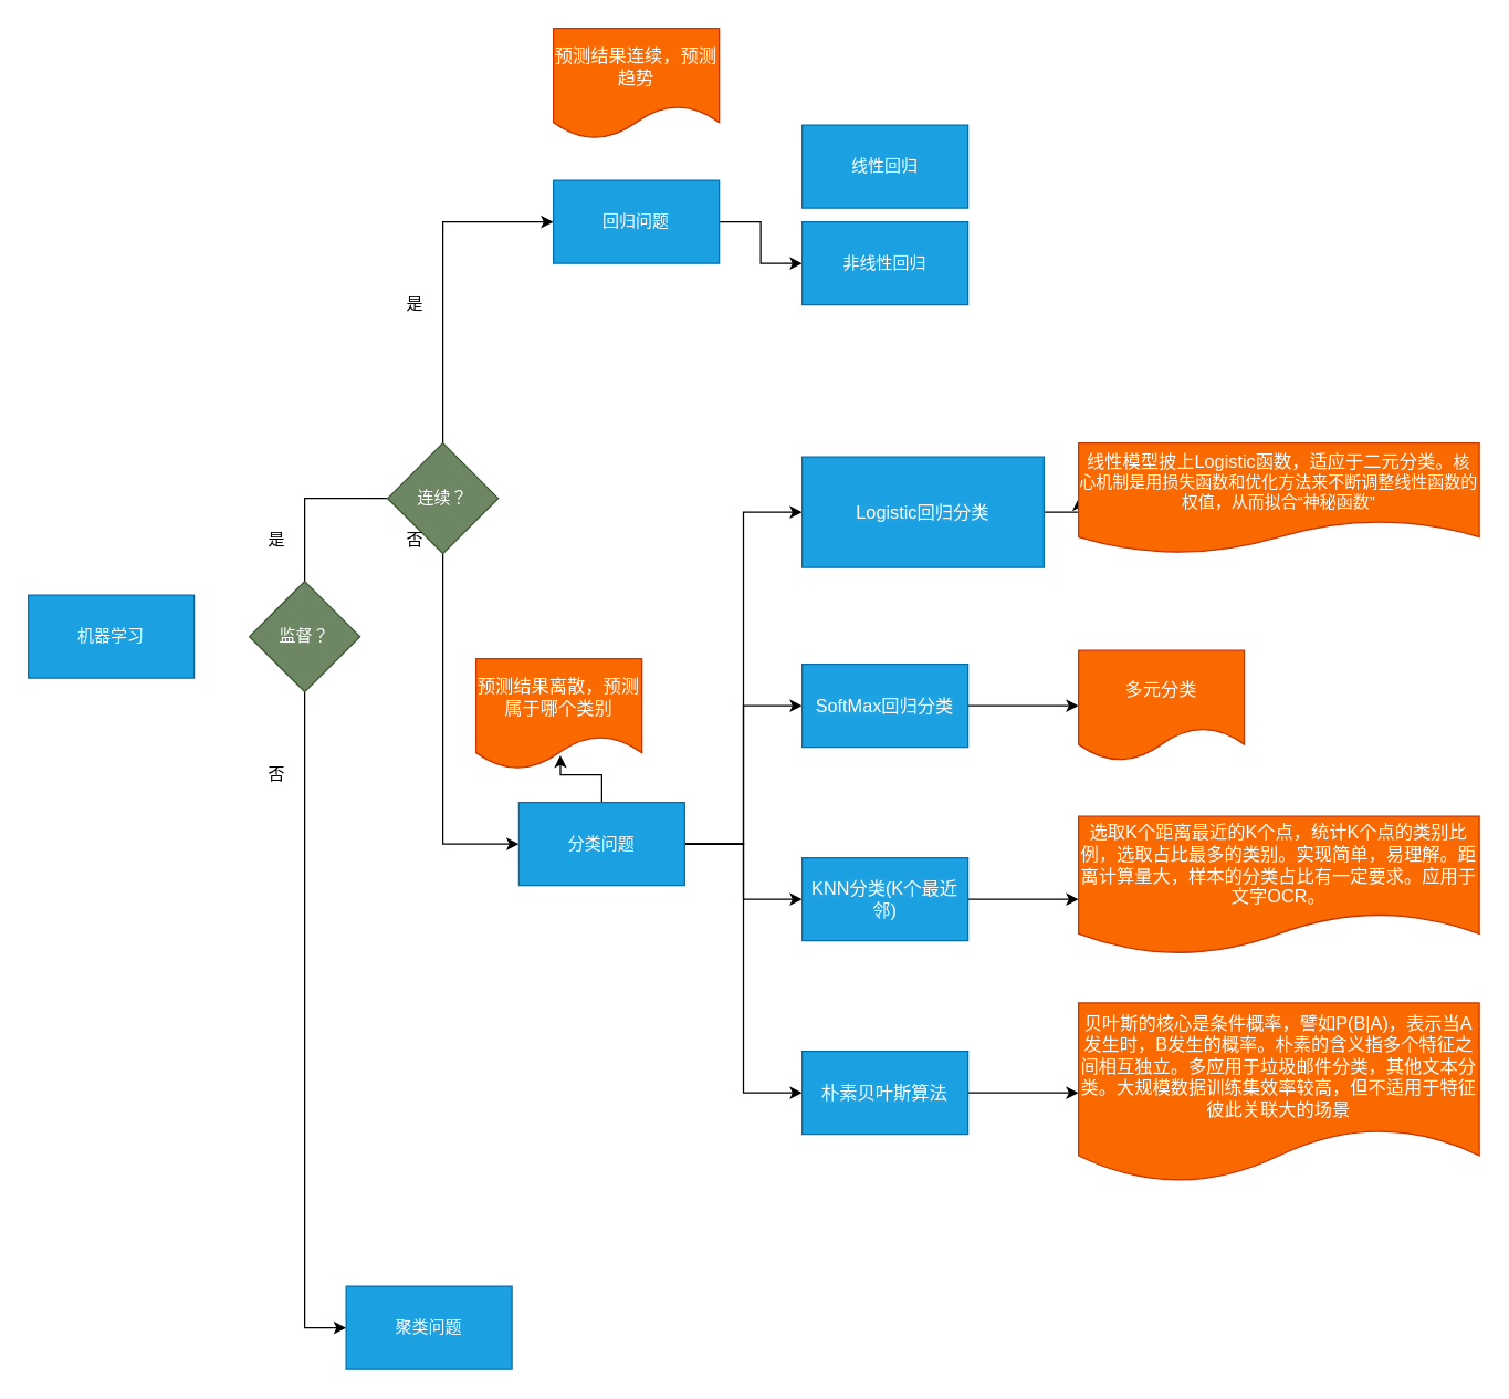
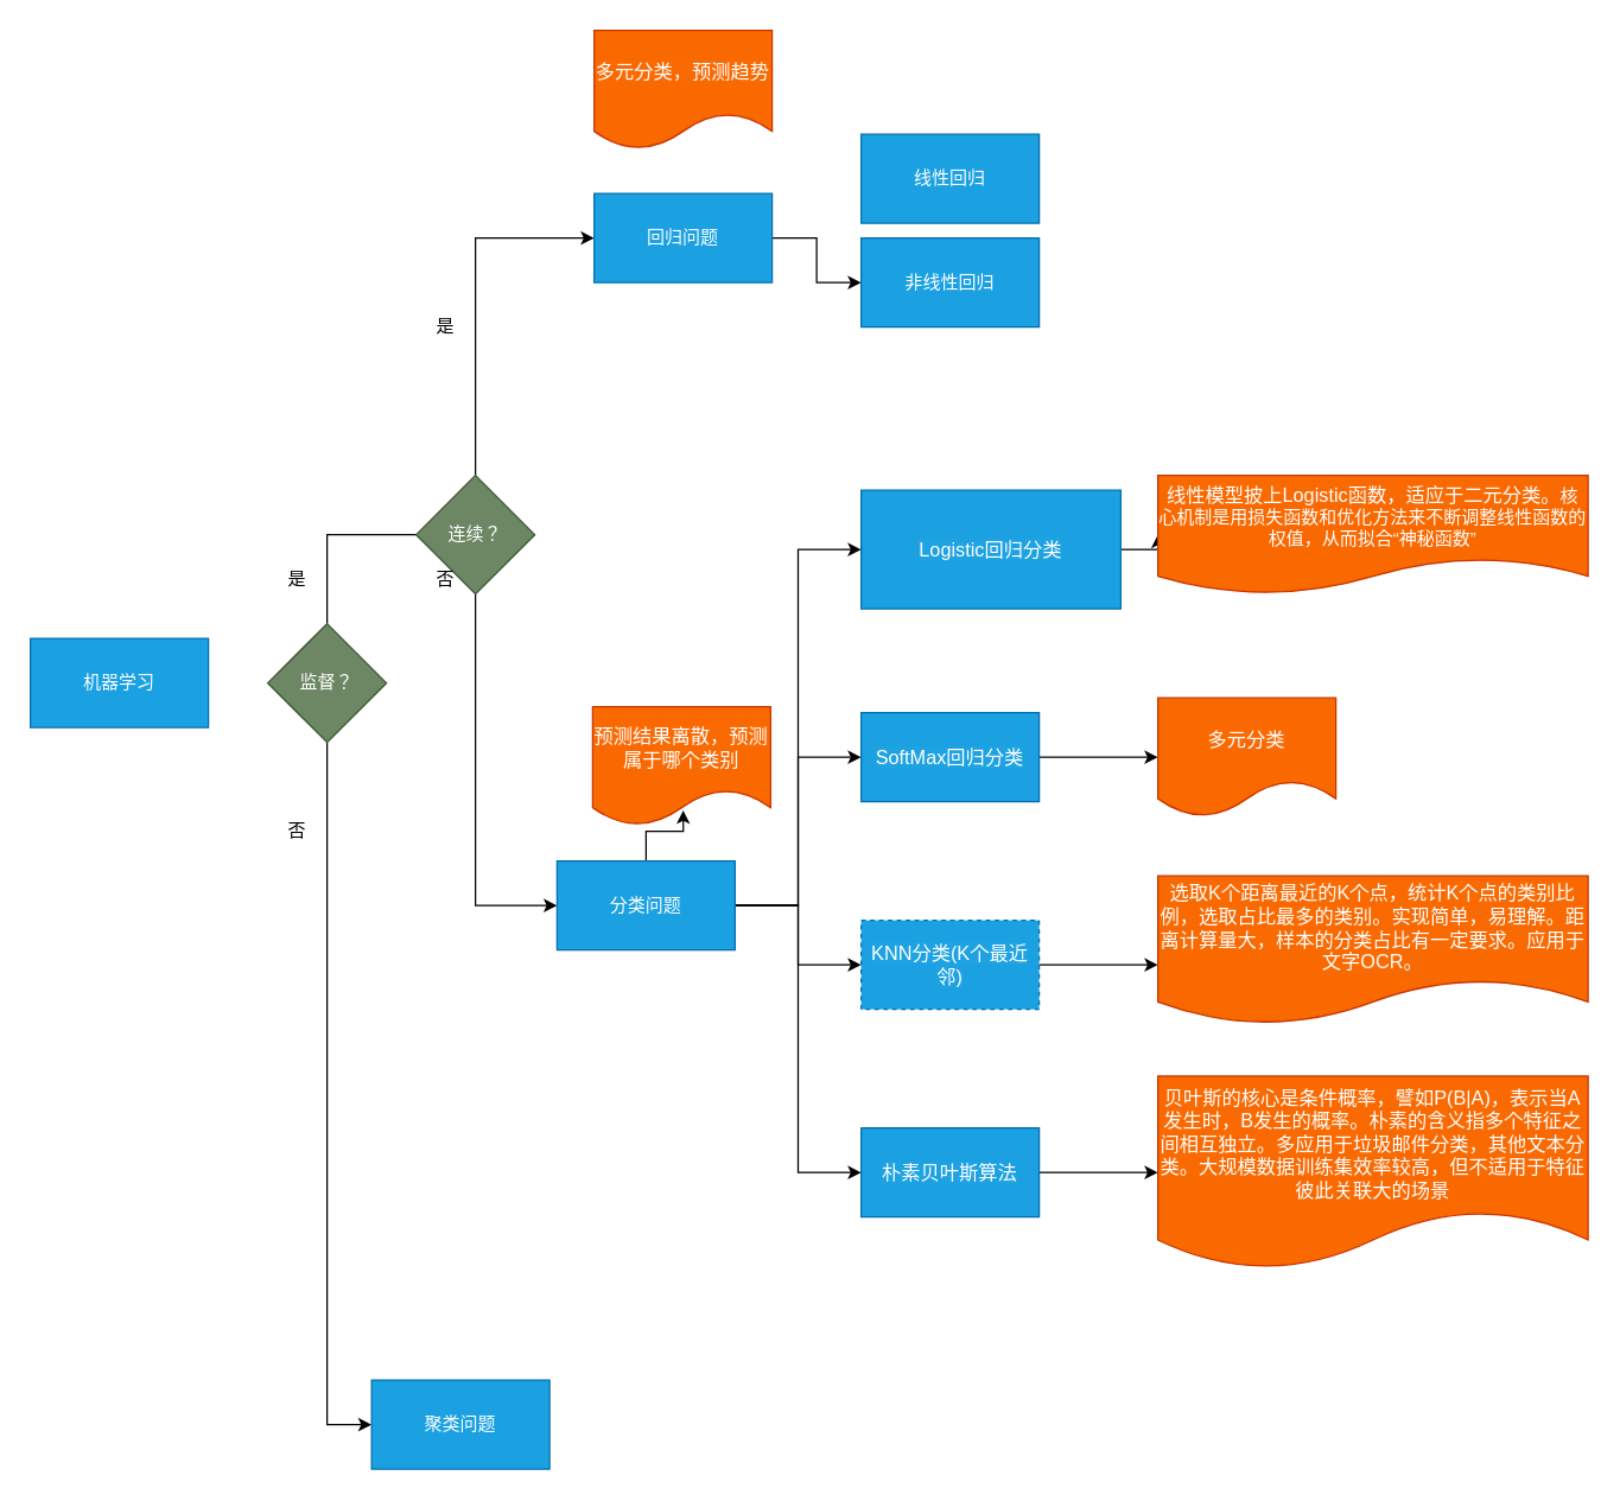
- <mxCell id="35" value="&lt;span style=&quot;color: rgb(255 , 255 , 255) ; font-size: 13px ; background-color: rgba(255 , 255 , 255 , 0.01)&quot;&gt;预测结果连续，预测趋势&lt;/span&gt;" style="shape=document;whiteSpace=wrap;html=1;boundedLbl=1;fillColor=#fa6800;strokeColor=#C73500;fontColor=#ffffff;" vertex="1" parent="1"><mxGeometry x="400" y="20" width="120" height="80" as="geometry" /></mxCell>
+ <mxCell id="35" value="&lt;span style=&quot;color: rgb(255 , 255 , 255) ; font-size: 13px ; background-color: rgba(255 , 255 , 255 , 0.01)&quot;&gt;多元分类，预测趋势&lt;/span&gt;" style="shape=document;whiteSpace=wrap;html=1;boundedLbl=1;fillColor=#fa6800;strokeColor=#C73500;fontColor=#ffffff;" vertex="1" parent="1"><mxGeometry x="400" y="20" width="120" height="80" as="geometry" /></mxCell>
- <mxCell id="36" value="&lt;span style=&quot;color: rgb(255 , 255 , 255) ; font-size: 13px ; background-color: rgba(255 , 255 , 255 , 0.01)&quot;&gt;预测结果离散，预测属于哪个类别&lt;/span&gt;" style="shape=document;whiteSpace=wrap;html=1;boundedLbl=1;fillColor=#fa6800;strokeColor=#C73500;fontColor=#ffffff;" vertex="1" parent="1"><mxGeometry x="344" y="476" width="120" height="80" as="geometry" /></mxCell>
+ <mxCell id="36" value="&lt;span style=&quot;color: rgb(255 , 255 , 255) ; font-size: 13px ; background-color: rgba(255 , 255 , 255 , 0.01)&quot;&gt;预测结果离散，预测属于哪个类别&lt;/span&gt;" style="shape=document;whiteSpace=wrap;html=1;boundedLbl=1;fillColor=#fa6800;strokeColor=#C73500;fontColor=#ffffff;" vertex="1" parent="1"><mxGeometry x="399" y="476" width="120" height="80" as="geometry" /></mxCell>
- <mxCell id="29" value="&lt;span style=&quot;font-size: 13px ; background-color: rgba(255 , 255 , 255 , 0.01)&quot;&gt;&lt;font color=&quot;#ffffff&quot;&gt;KNN分类(K个最近邻)&lt;/font&gt;&lt;/span&gt;" style="rounded=0;whiteSpace=wrap;html=1;fillColor=#1ba1e2;strokeColor=#006EAF;fontColor=#ffffff;" vertex="1" parent="1"><mxGeometry x="580" y="620" width="120" height="60" as="geometry" /></mxCell>
+ <mxCell id="29" value="&lt;span style=&quot;font-size: 13px ; background-color: rgba(255 , 255 , 255 , 0.01)&quot;&gt;&lt;font color=&quot;#ffffff&quot;&gt;KNN分类(K个最近邻)&lt;/font&gt;&lt;/span&gt;" style="rounded=0;whiteSpace=wrap;html=1;fillColor=#1ba1e2;strokeColor=#006EAF;fontColor=#ffffff;dashed=1;" vertex="1" parent="1"><mxGeometry x="580" y="620" width="120" height="60" as="geometry" /></mxCell>
